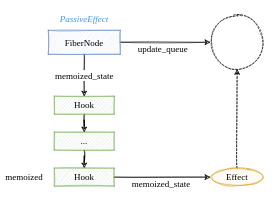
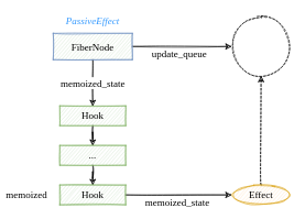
- <mxCell id="6" value="FiberNode" style="rounded=0;whiteSpace=wrap;html=1;fontSize=15;fontFamily=Comic Sans MS;sketch=1;fillColor=#dae8fc;strokeColor=#6c8ebf;" vertex="1" parent="1"><mxGeometry x="80" y="50" width="120" height="40" as="geometry" /></mxCell>
+ <mxCell id="6" value="FiberNode" style="rounded=0;whiteSpace=wrap;html=1;fontSize=15;fontFamily=Comic Sans MS;sketch=1;fillColor=#d5e8d4;strokeColor=#6c8ebf;" vertex="1" parent="1"><mxGeometry x="80" y="50" width="120" height="40" as="geometry" /></mxCell>
